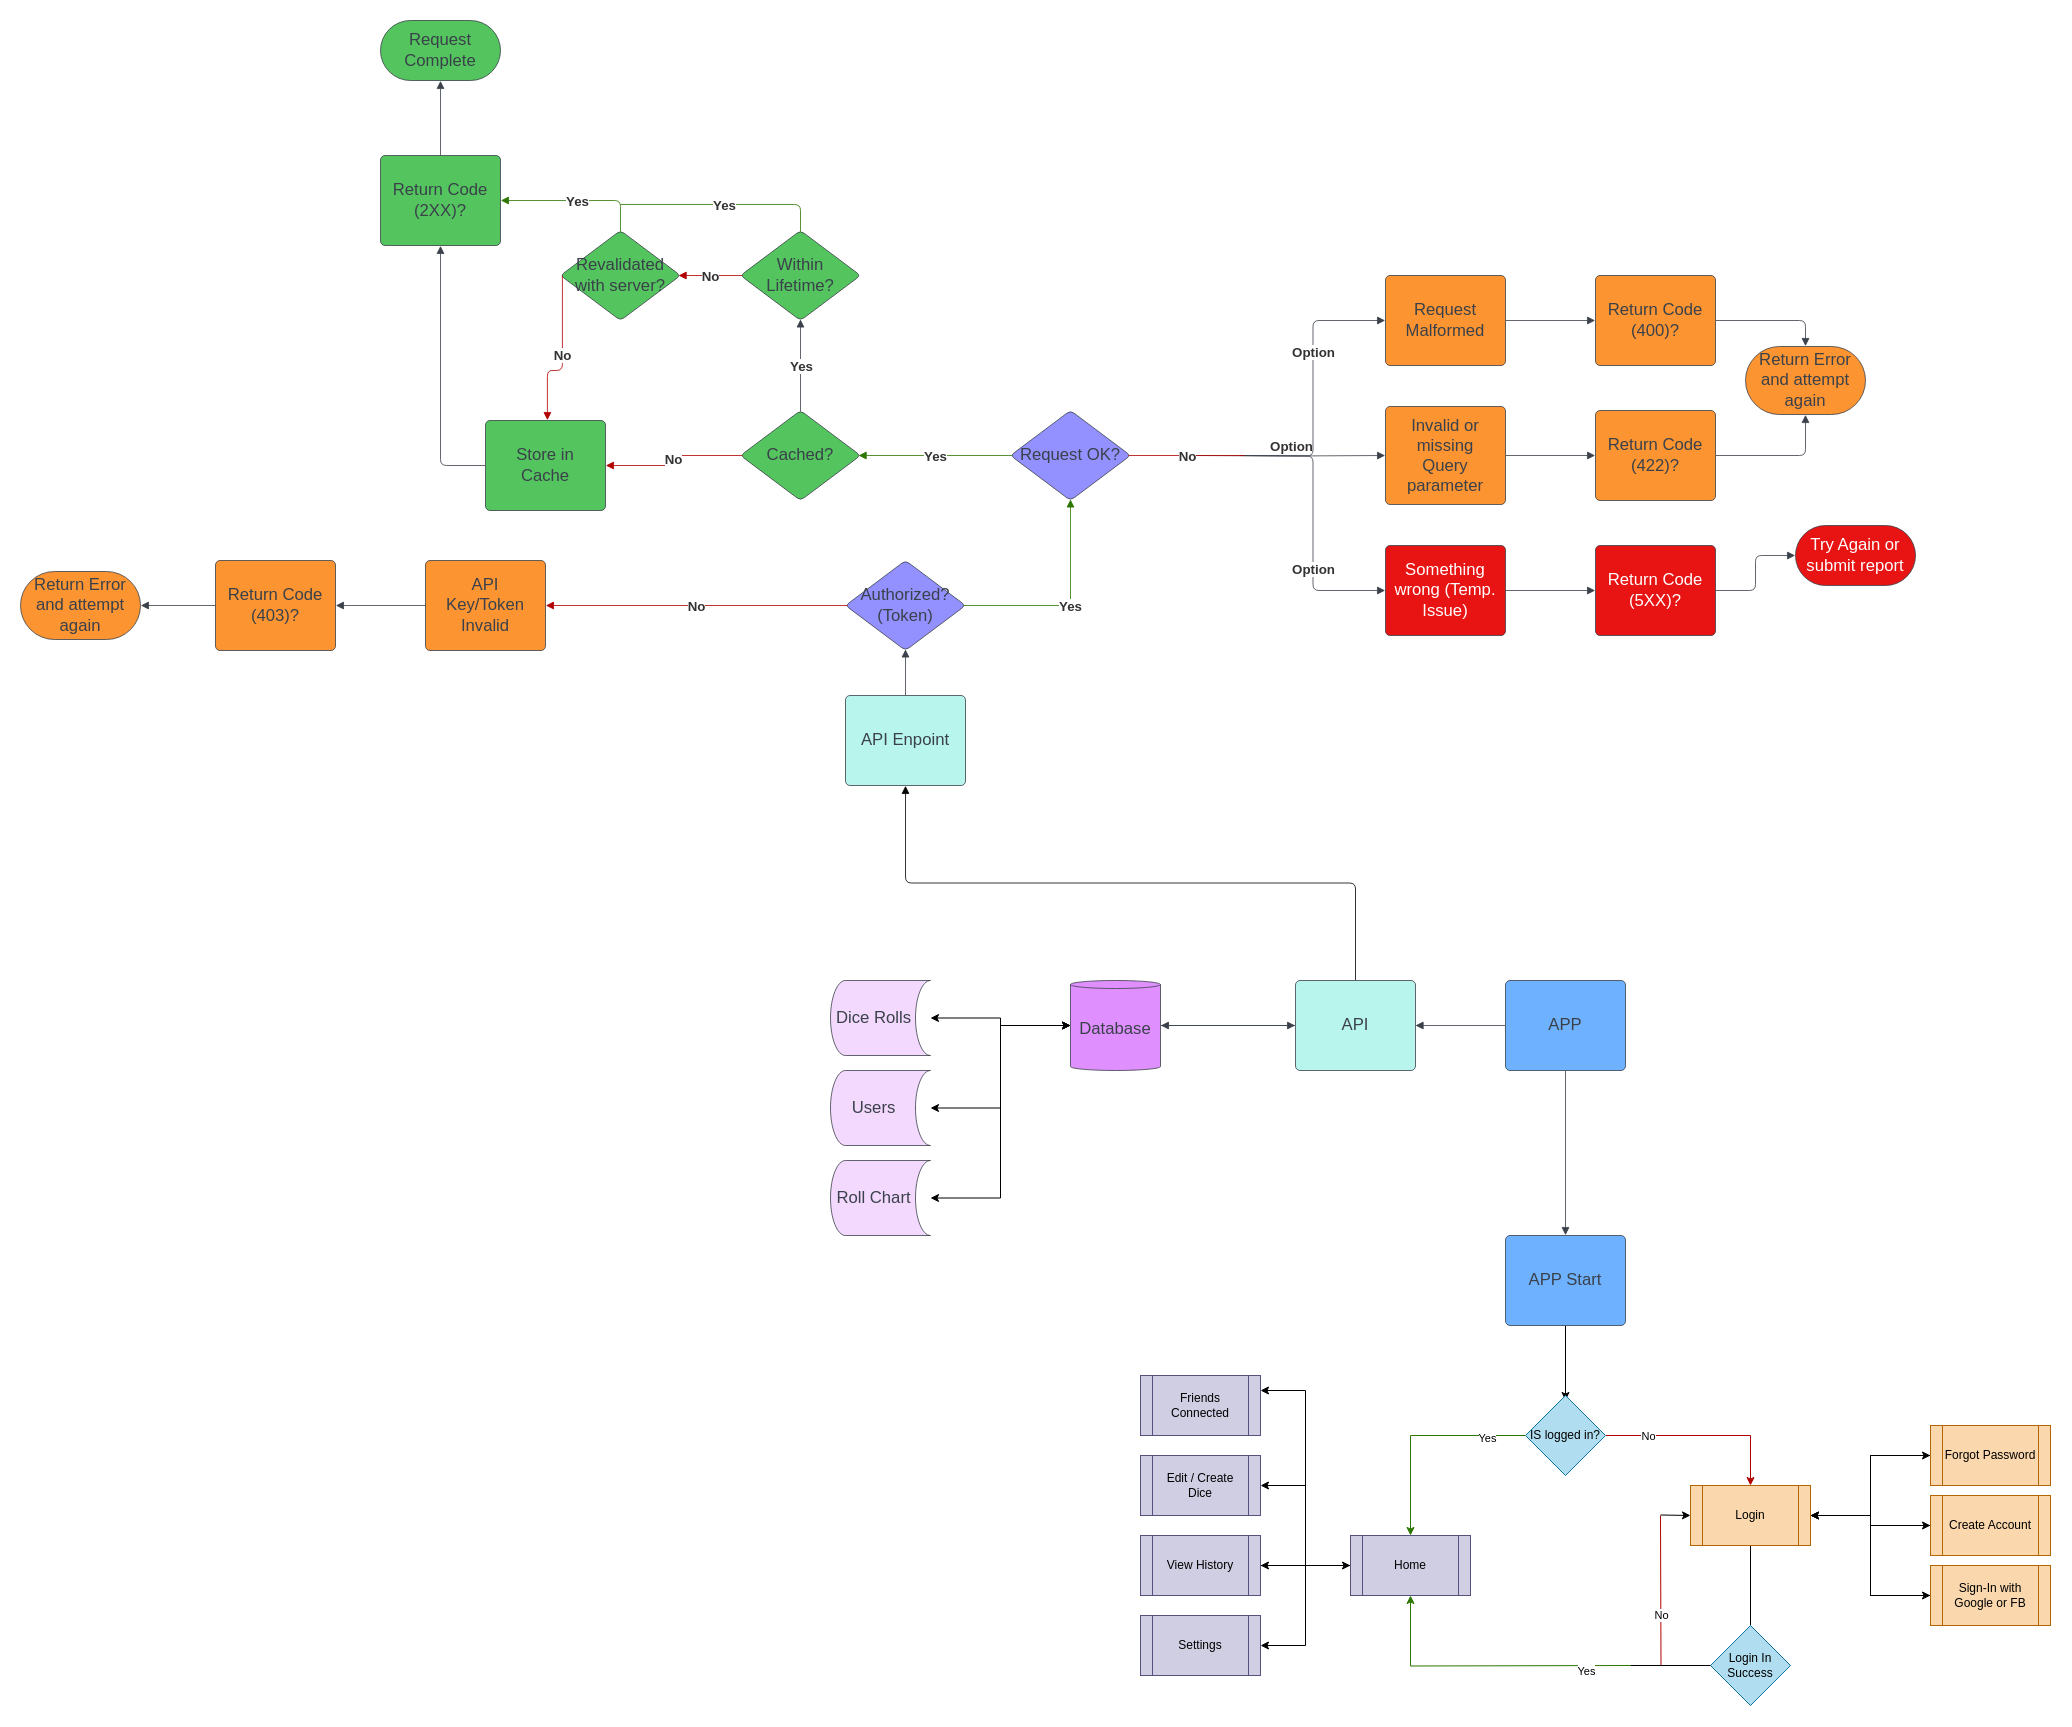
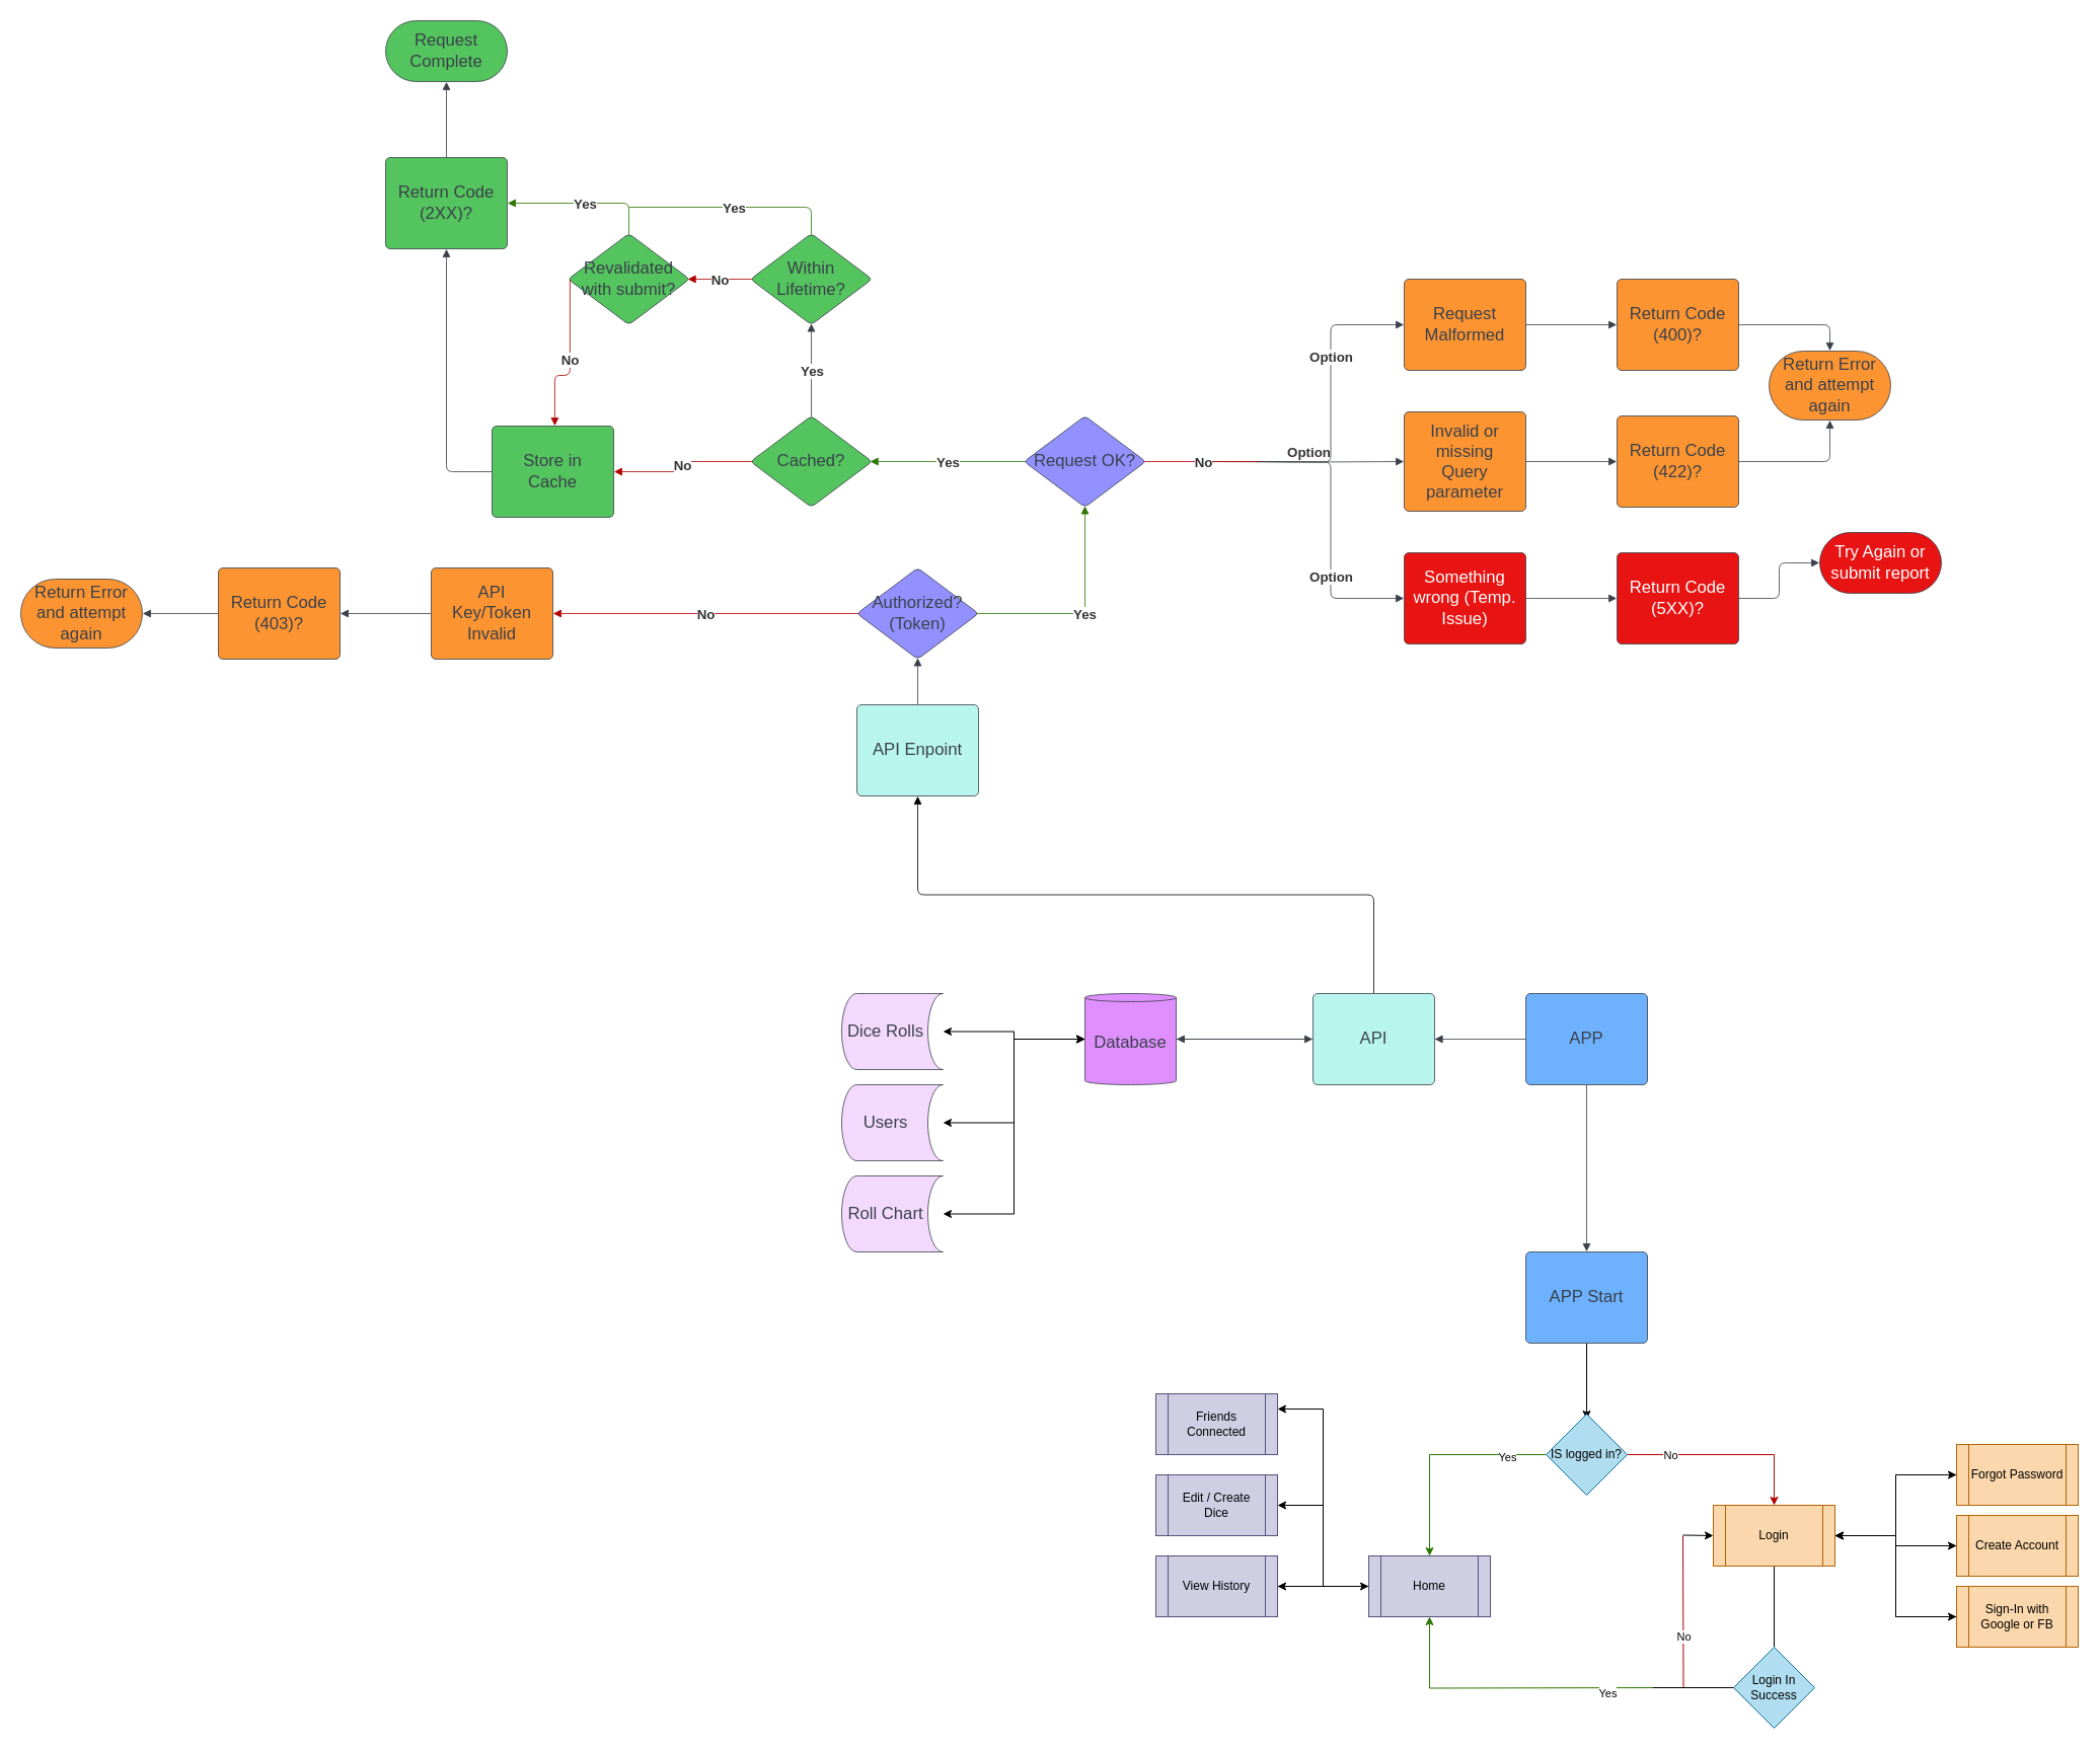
- <mxCell id="59" value="Revalidated with server?" style="html=1;overflow=block;blockSpacing=1;whiteSpace=wrap;rhombus;fontSize=16.7;fontColor=#3a414a;spacing=3.8;strokeColor=#3a414a;strokeOpacity=100;fillOpacity=100;rounded=1;absoluteArcSize=1;arcSize=9;fillColor=#54c45e;strokeWidth=0.8;" parent="1" vertex="1"><mxGeometry x="560" y="230" width="120" height="90" as="geometry" /></mxCell>
+ <mxCell id="59" value="Revalidated with submit?" style="html=1;overflow=block;blockSpacing=1;whiteSpace=wrap;rhombus;fontSize=16.7;fontColor=#3a414a;spacing=3.8;strokeColor=#3a414a;strokeOpacity=100;fillOpacity=100;rounded=1;absoluteArcSize=1;arcSize=9;fillColor=#54c45e;strokeWidth=0.8;" parent="1" vertex="1"><mxGeometry x="560" y="230" width="120" height="90" as="geometry" /></mxCell>
- <mxCell id="78" style="edgeStyle=orthogonalEdgeStyle;rounded=0;orthogonalLoop=1;jettySize=auto;html=1;exitX=0;exitY=0.5;exitDx=0;exitDy=0;entryX=1;entryY=0.5;entryDx=0;entryDy=0;endArrow=classic;endFill=1;" edge="1" parent="1" source="82" target="103"><mxGeometry relative="1" as="geometry" /></mxCell>
- <mxCell id="103" value="Settings" style="shape=process;whiteSpace=wrap;html=1;backgroundOutline=1;glass=0;fillColor=#d0cee2;strokeColor=#56517e;" vertex="1" parent="1"><mxGeometry x="1140" y="1615" width="120" height="60" as="geometry" /></mxCell>
